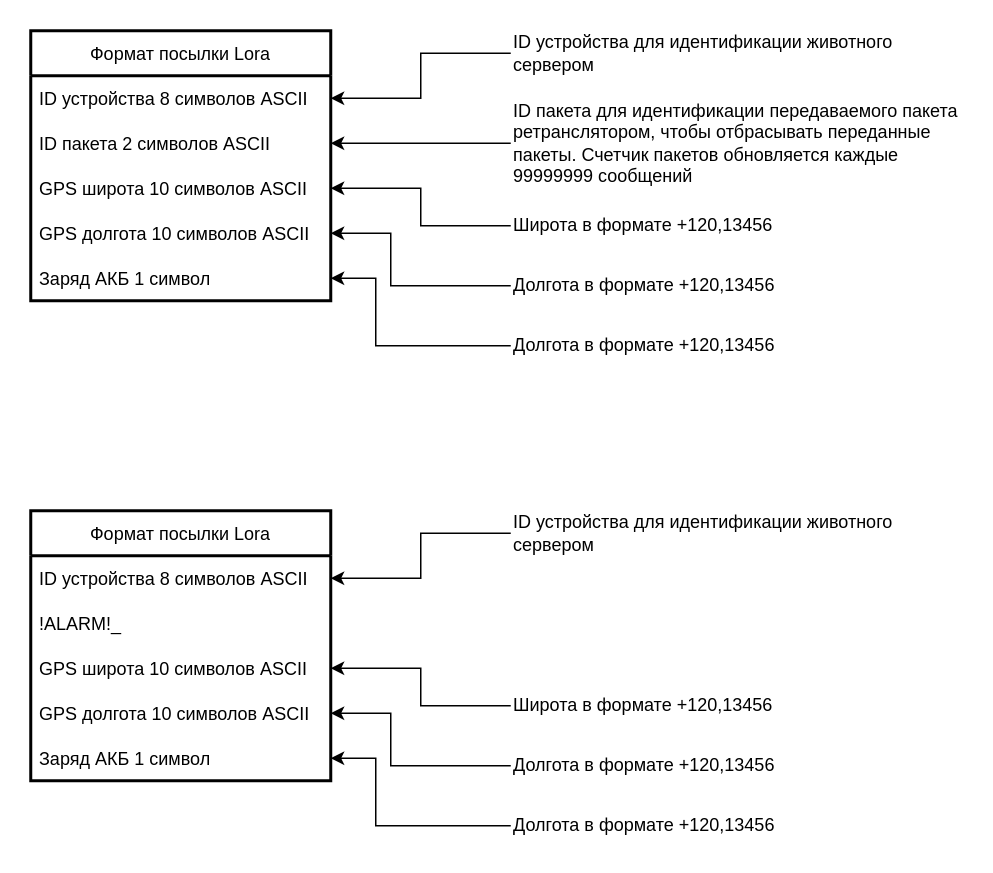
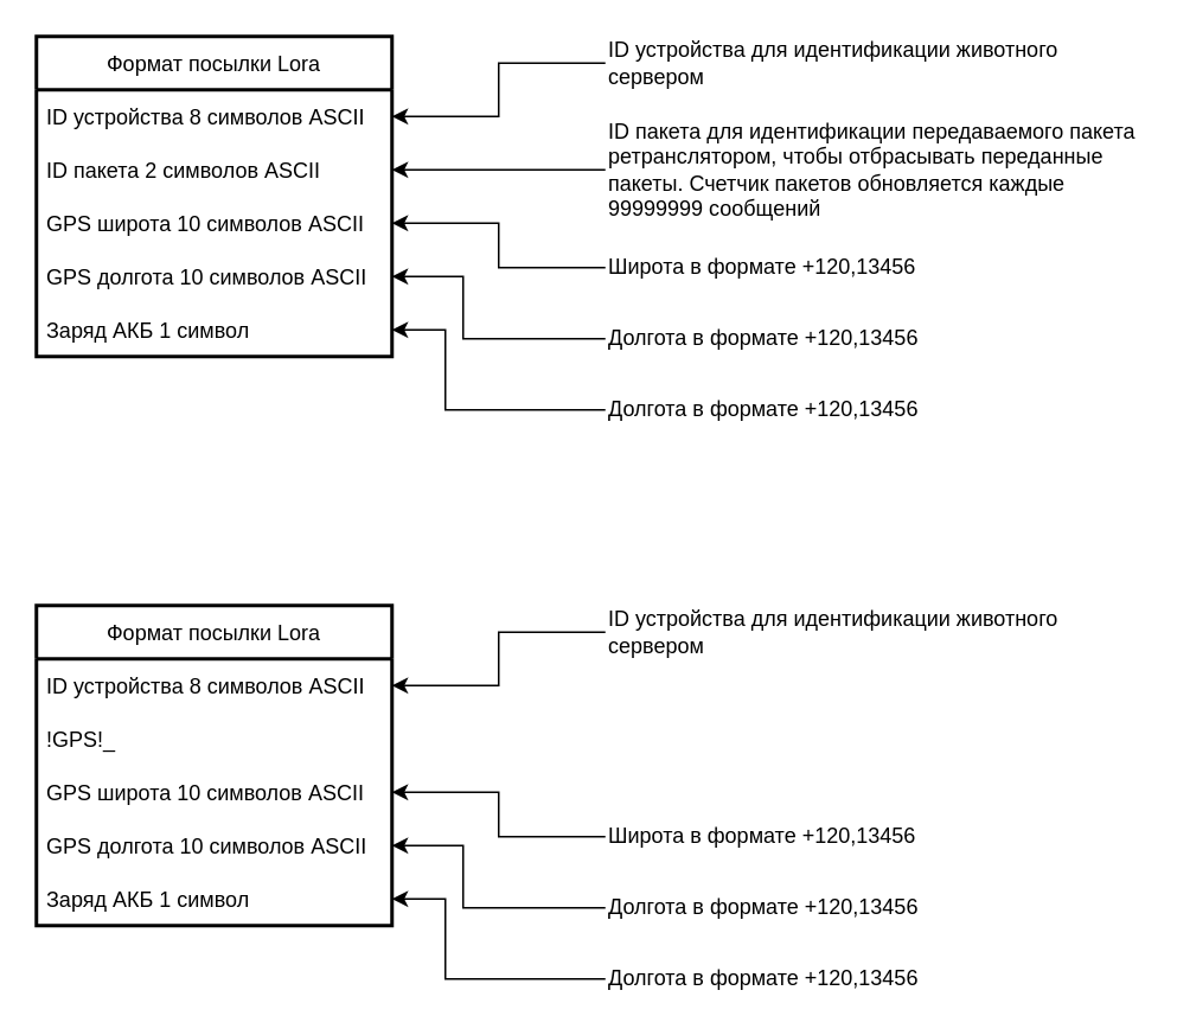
- <mxCell id="20" value="!ALARM!_" style="text;strokeColor=none;fillColor=none;align=left;verticalAlign=middle;spacingLeft=4;spacingRight=4;overflow=hidden;points=[[0,0.5],[1,0.5]];portConstraint=eastwest;rotatable=0;labelBackgroundColor=#FFFFFF;" vertex="1" parent="18"><mxGeometry y="60" width="200" height="30" as="geometry" /></mxCell>
+ <mxCell id="20" value="!GPS!_" style="text;strokeColor=none;fillColor=none;align=left;verticalAlign=middle;spacingLeft=4;spacingRight=4;overflow=hidden;points=[[0,0.5],[1,0.5]];portConstraint=eastwest;rotatable=0;labelBackgroundColor=#FFFFFF;" vertex="1" parent="18"><mxGeometry y="60" width="200" height="30" as="geometry" /></mxCell>
